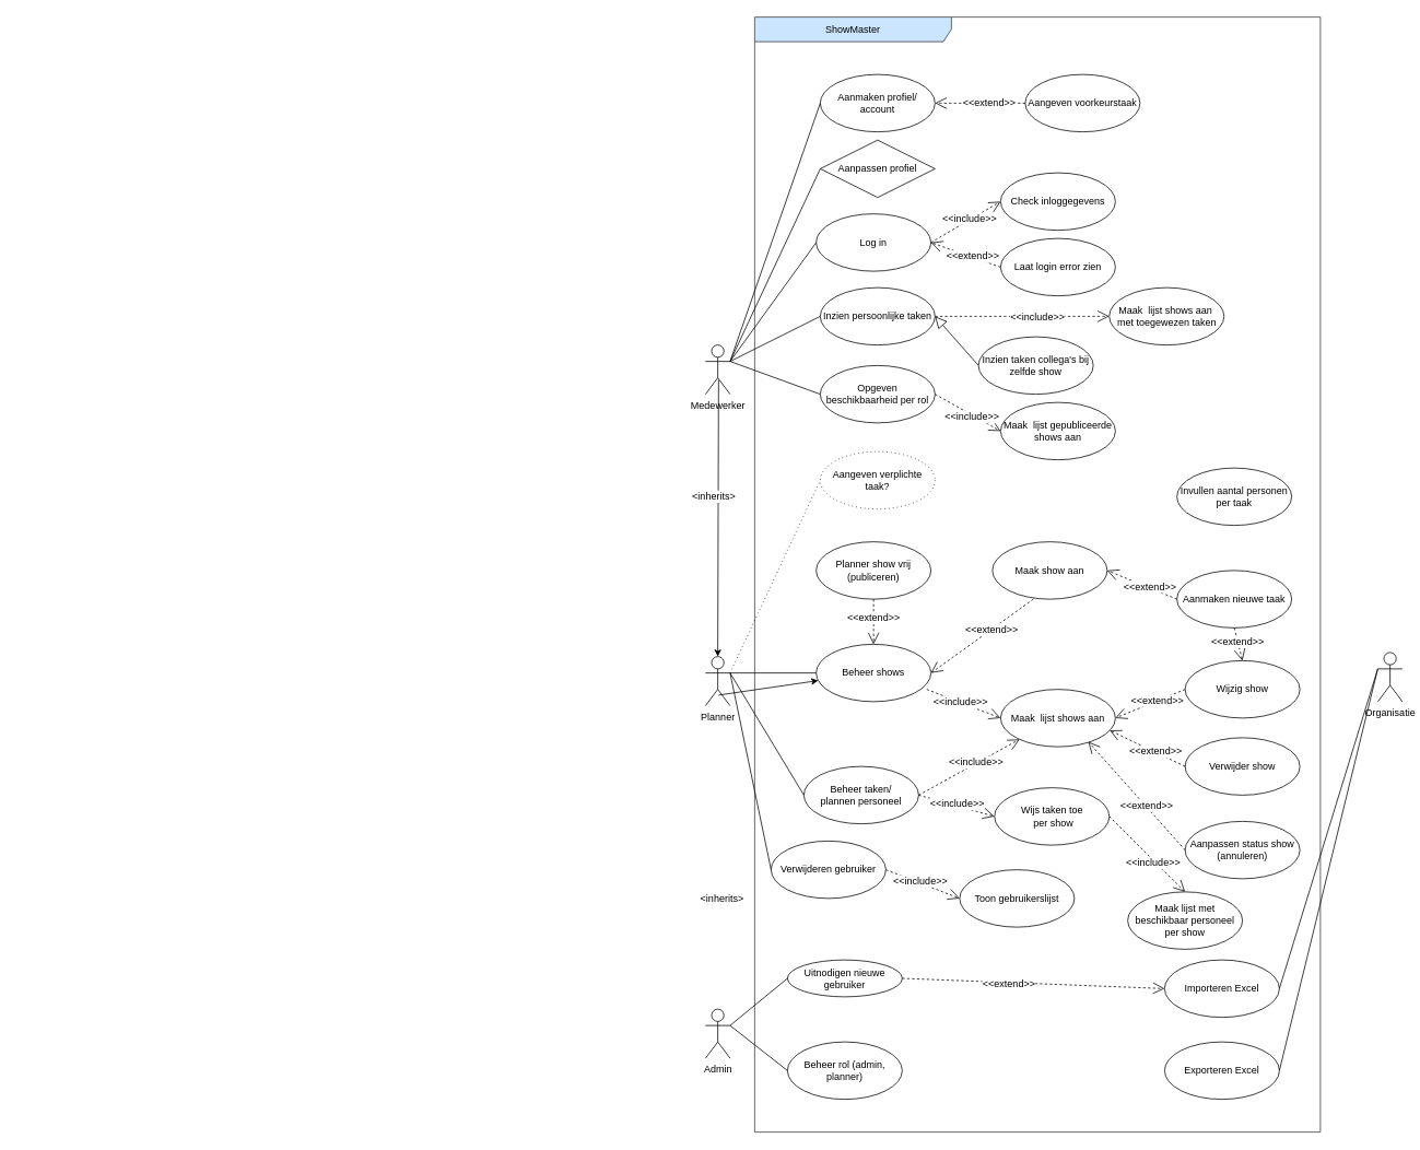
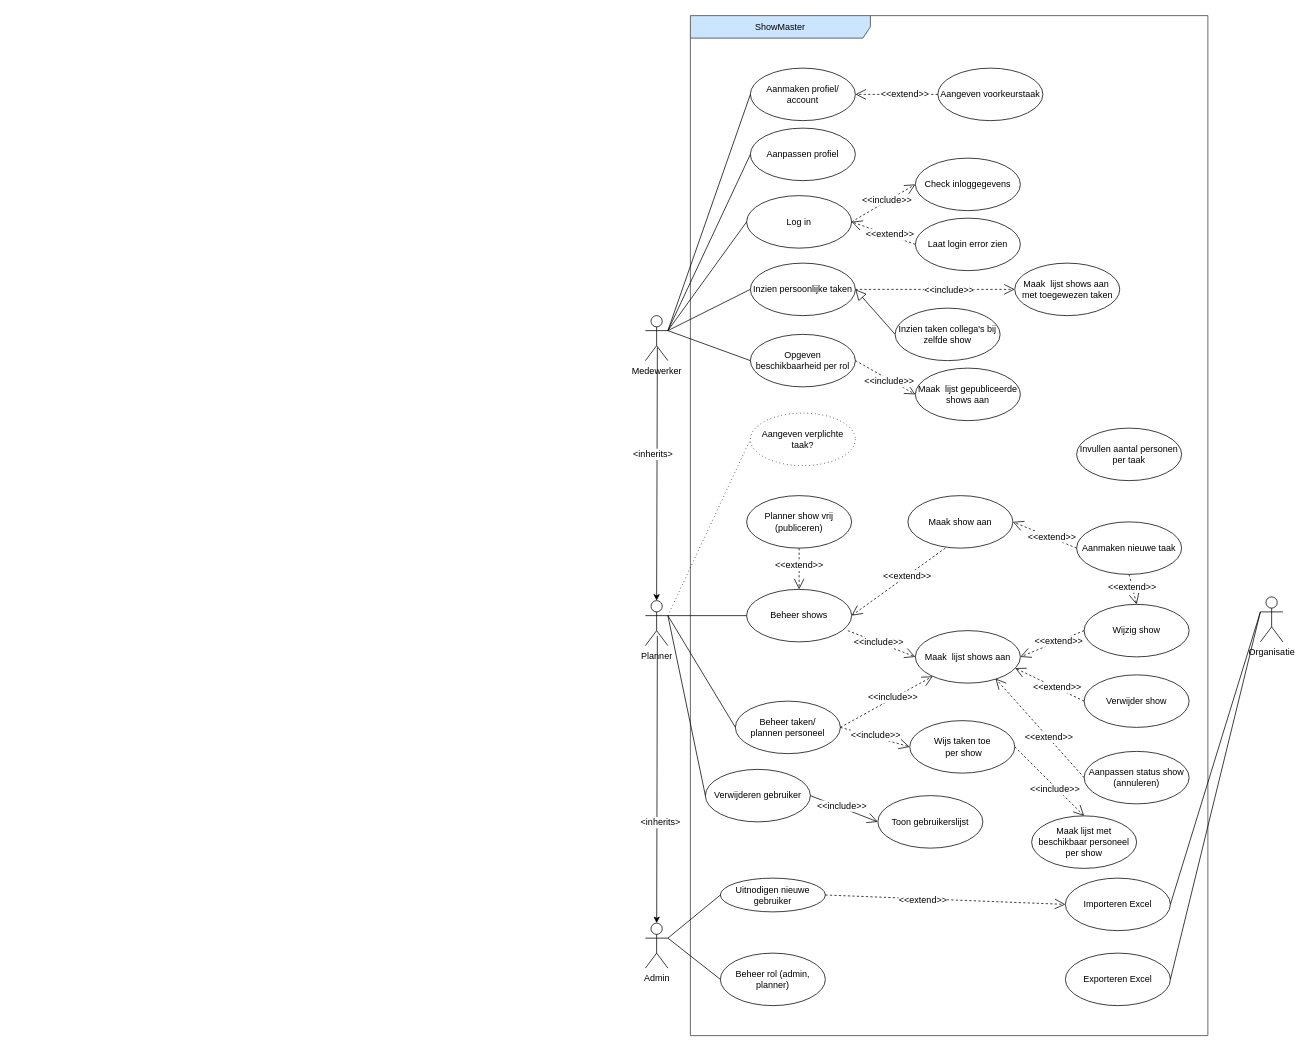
- <mxCell id="46" value="Aanpassen profiel" style="rhombus;whiteSpace=wrap;html=1;shadow=0;comic=0;" parent="1" vertex="1"><mxGeometry x="1000" y="170" width="140" height="70" as="geometry" /></mxCell>
+ <mxCell id="46" value="Aanpassen profiel" style="ellipse;whiteSpace=wrap;html=1;shadow=0;comic=0;" parent="1" vertex="1"><mxGeometry x="1000" y="170" width="140" height="70" as="geometry" /></mxCell>
- <mxCell id="23" value="" style="rounded=0;orthogonalLoop=1;jettySize=auto;html=1;exitX=0.533;exitY=0.783;exitDx=0;exitDy=0;exitPerimeter=0;" parent="1" source="4" target="33" edge="1"><mxGeometry relative="1" as="geometry"><mxPoint x="875" y="860" as="sourcePoint" /></mxGeometry></mxCell>
+ <mxCell id="23" value="" style="rounded=0;orthogonalLoop=1;jettySize=auto;html=1;exitX=0.533;exitY=0.783;exitDx=0;exitDy=0;exitPerimeter=0;" parent="1" source="4" target="24" edge="1"><mxGeometry relative="1" as="geometry"><mxPoint x="875" y="860" as="sourcePoint" /></mxGeometry></mxCell>
- <mxCell id="98" value="" style="endArrow=open;dashed=1;endFill=0;endSize=12;html=1;exitX=1;exitY=0.5;exitDx=0;exitDy=0;entryX=0;entryY=0.5;entryDx=0;entryDy=0;" edge="1" parent="1" source="44" target="97"><mxGeometry width="160" relative="1" as="geometry"><mxPoint x="1100" y="1086.5" as="sourcePoint" /><mxPoint x="1140" y="1090" as="targetPoint" /></mxGeometry></mxCell>
+ <mxCell id="98" value="" style="endArrow=open;dashed=0;endFill=0;endSize=12;html=1;exitX=1;exitY=0.5;exitDx=0;exitDy=0;entryX=0;entryY=0.5;entryDx=0;entryDy=0;" edge="1" parent="1" source="44" target="97"><mxGeometry width="160" relative="1" as="geometry"><mxPoint x="1100" y="1086.5" as="sourcePoint" /><mxPoint x="1140" y="1090" as="targetPoint" /></mxGeometry></mxCell>
